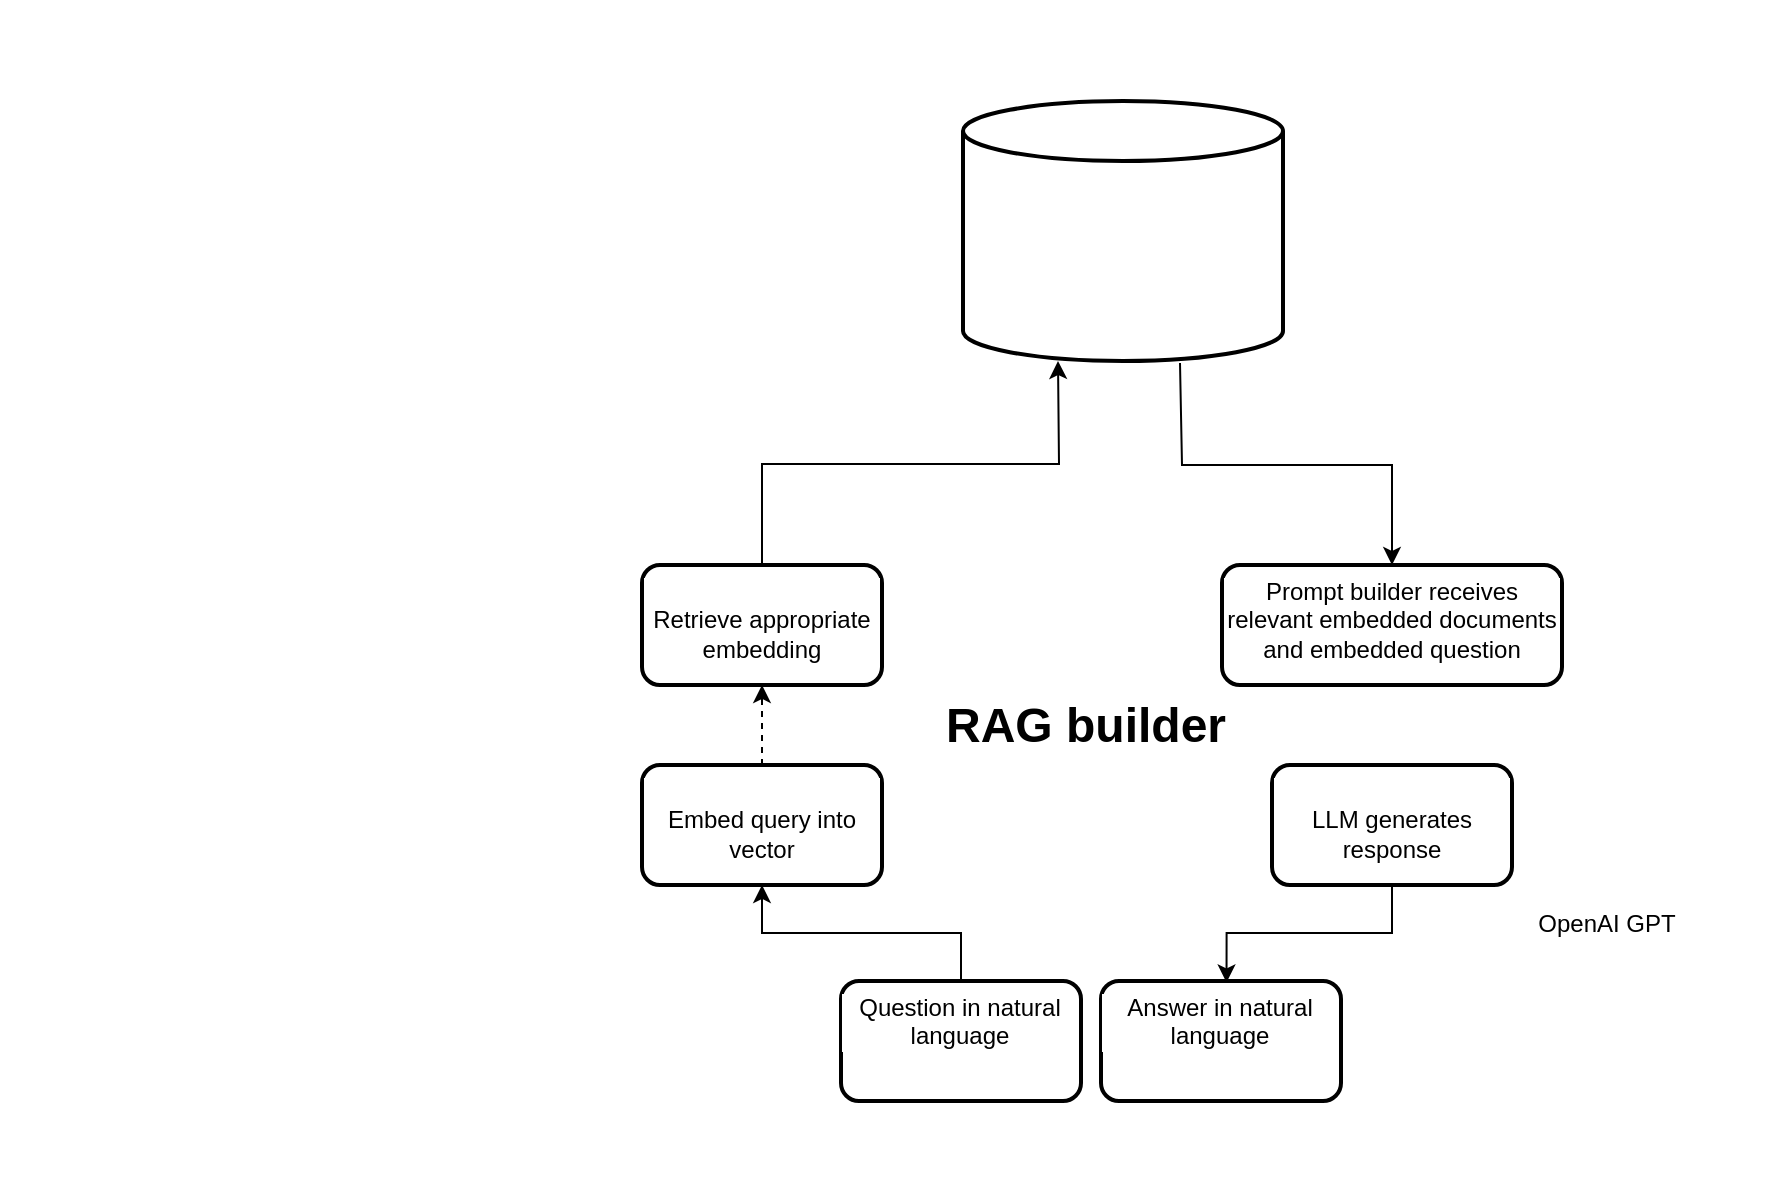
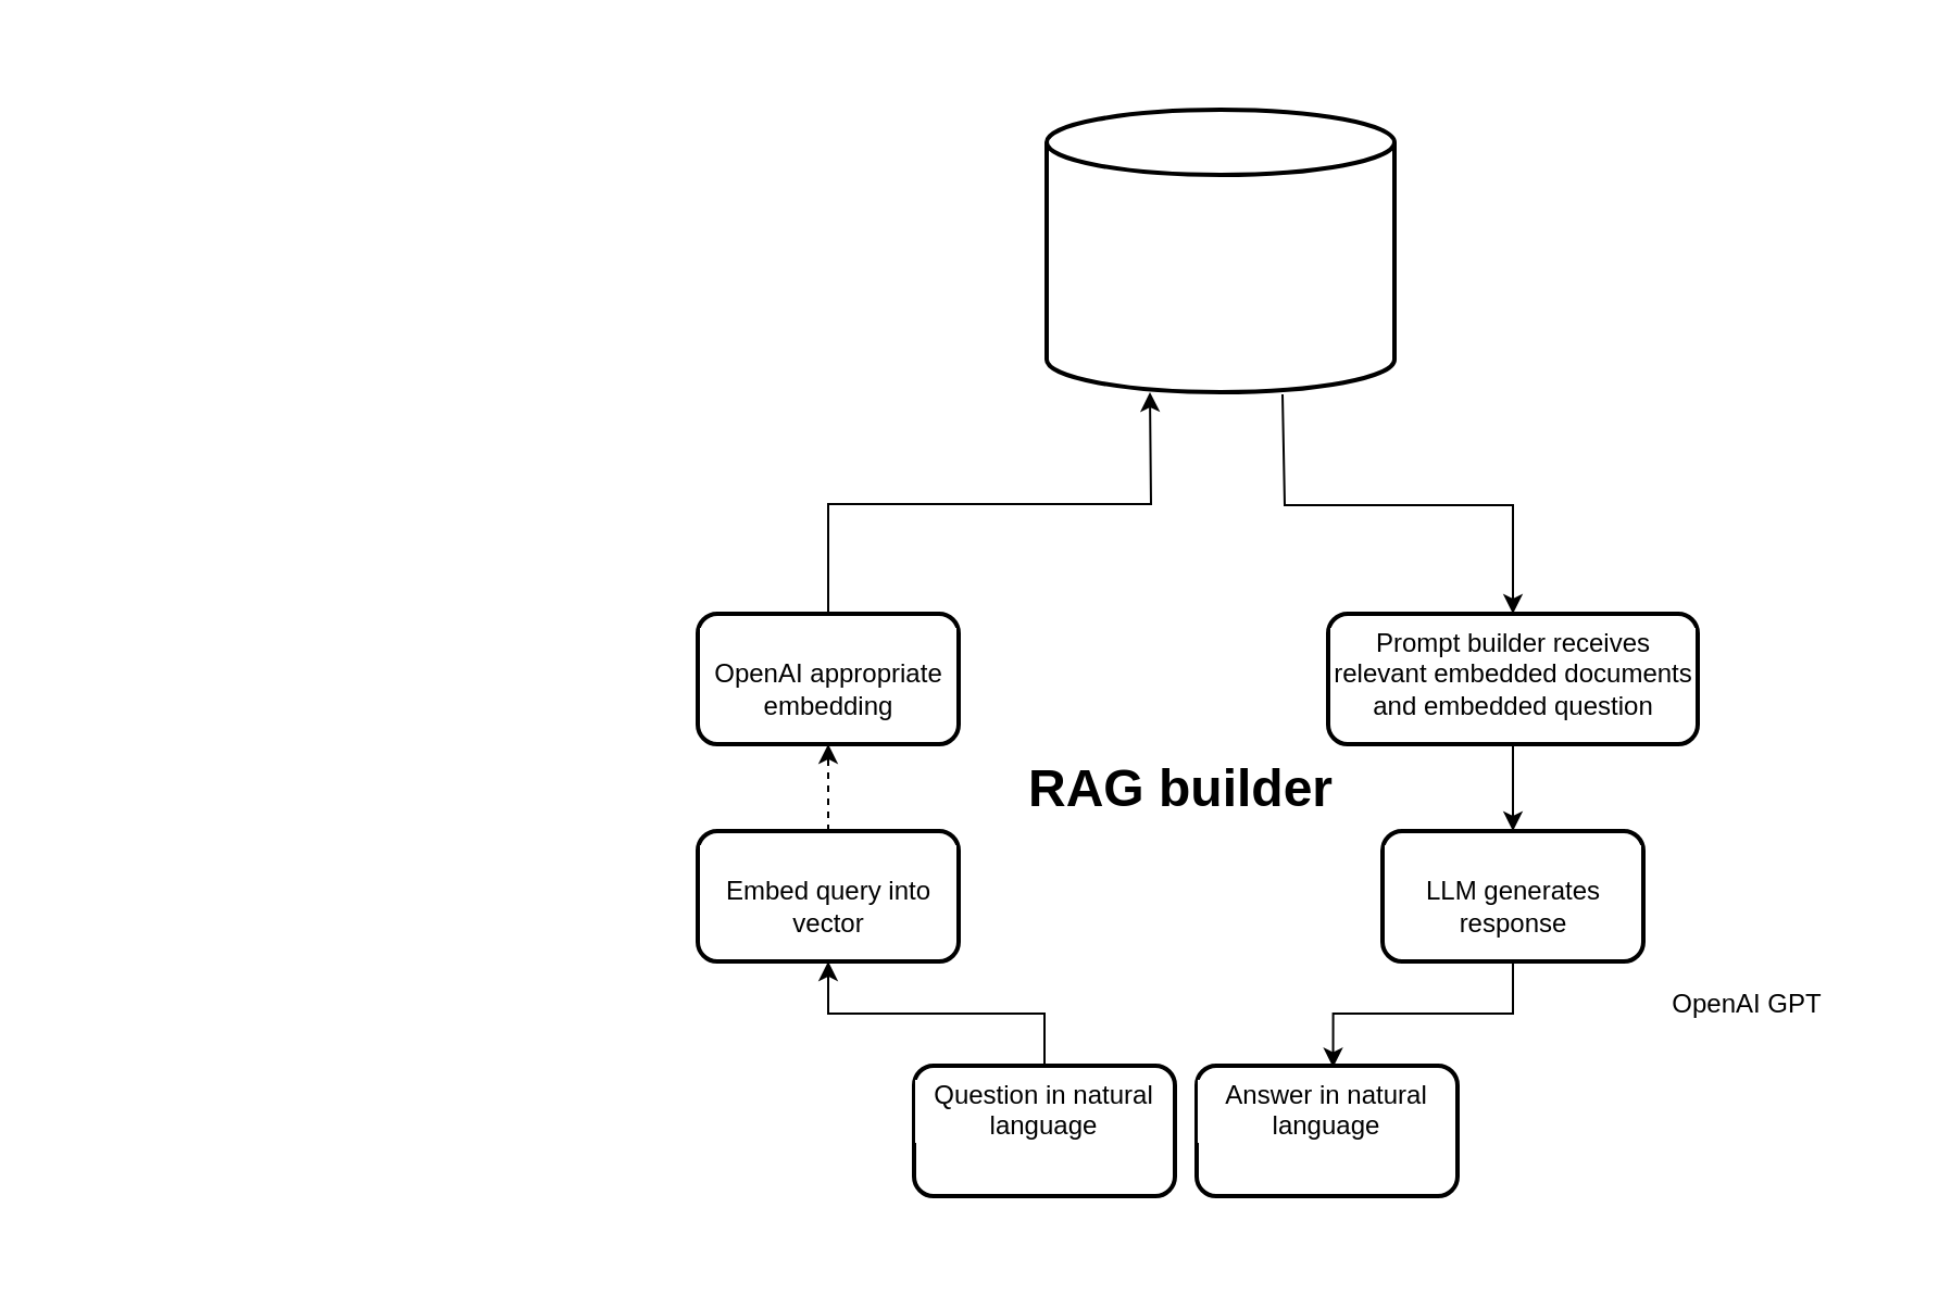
- <mxCell id="15" value="&lt;div&gt;&lt;br&gt;&lt;/div&gt;&lt;div&gt;Retrieve appropriate embedding&lt;/div&gt;" style="whiteSpace=wrap;html=1;verticalAlign=top;strokeColor=#000000;rounded=1;labelBackgroundColor=#ffffff;strokeWidth=2;shadow=0;dashed=0;" vertex="1" parent="1"><mxGeometry x="320.5" y="282" width="120" height="60" as="geometry" /></mxCell>
+ <mxCell id="15" value="&lt;div&gt;&lt;br&gt;&lt;/div&gt;&lt;div&gt;OpenAI appropriate embedding&lt;/div&gt;" style="whiteSpace=wrap;html=1;verticalAlign=top;strokeColor=#000000;rounded=1;labelBackgroundColor=#ffffff;strokeWidth=2;shadow=0;dashed=0;" vertex="1" parent="1"><mxGeometry x="320.5" y="282" width="120" height="60" as="geometry" /></mxCell>
+ <mxCell id="6" value="" style="edgeStyle=orthogonalEdgeStyle;rounded=0;orthogonalLoop=1;jettySize=auto;html=1;" edge="1" parent="1" source="13" target="17"><mxGeometry relative="1" as="geometry" /></mxCell>
